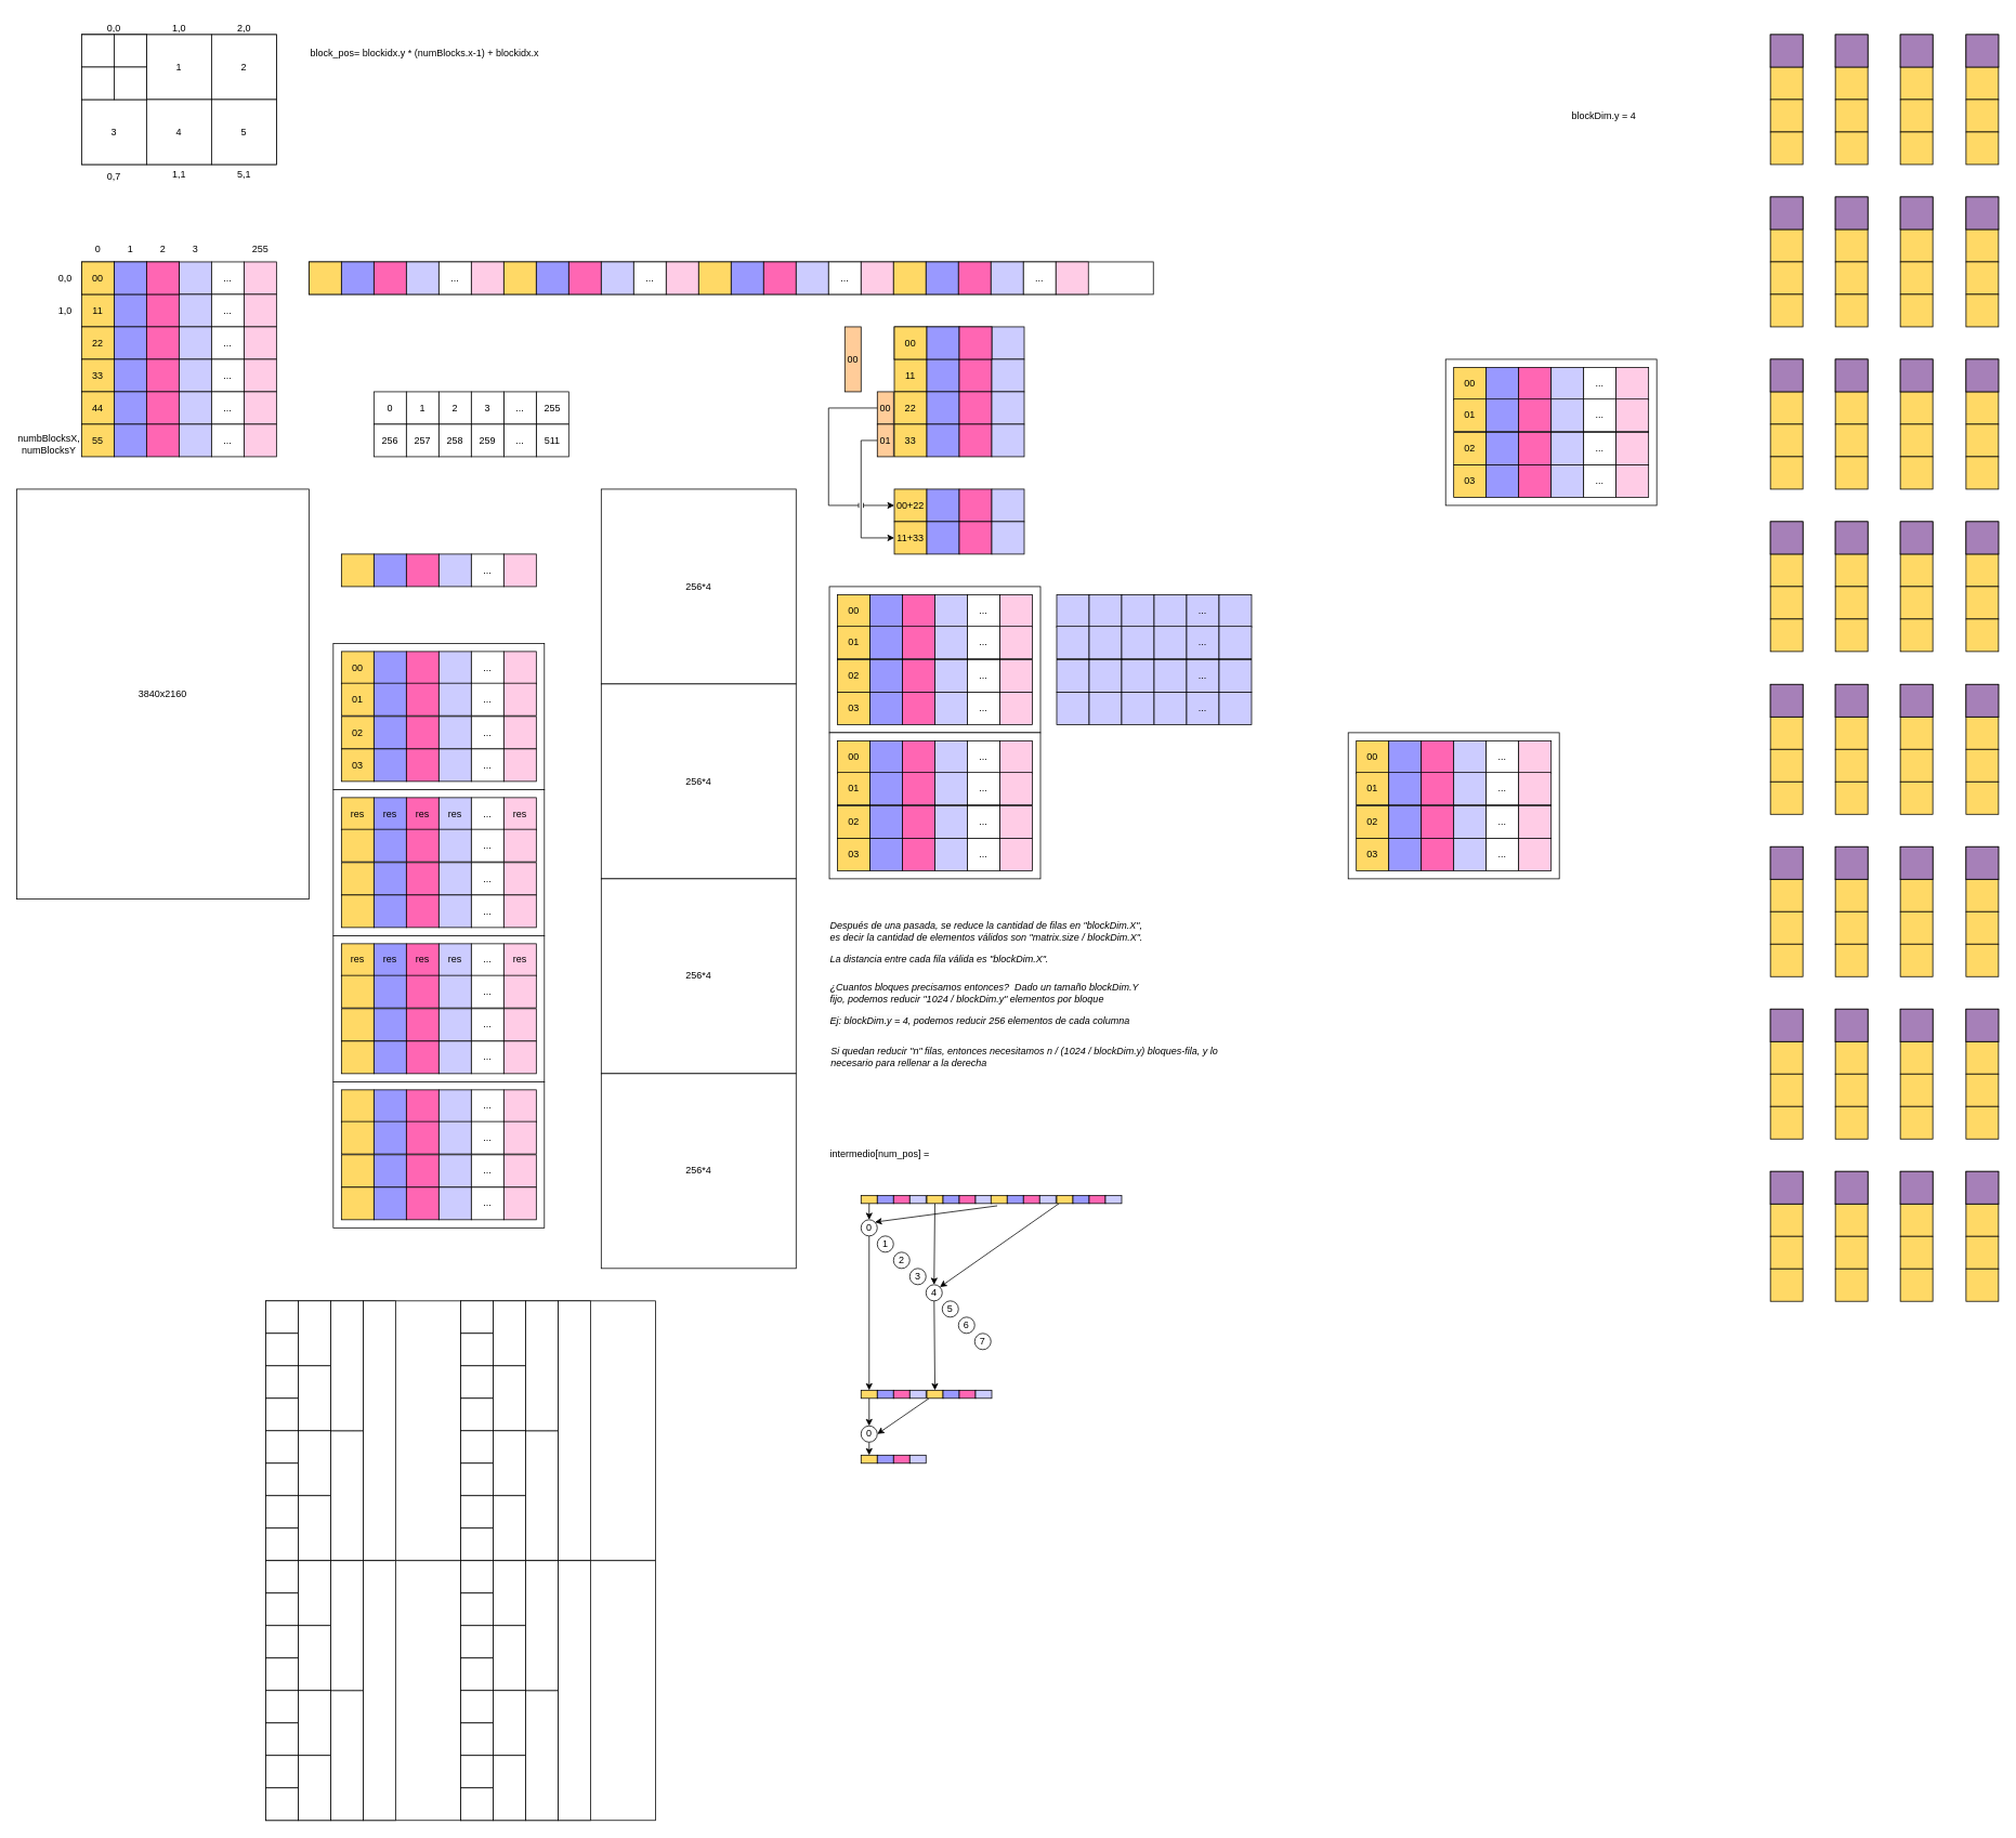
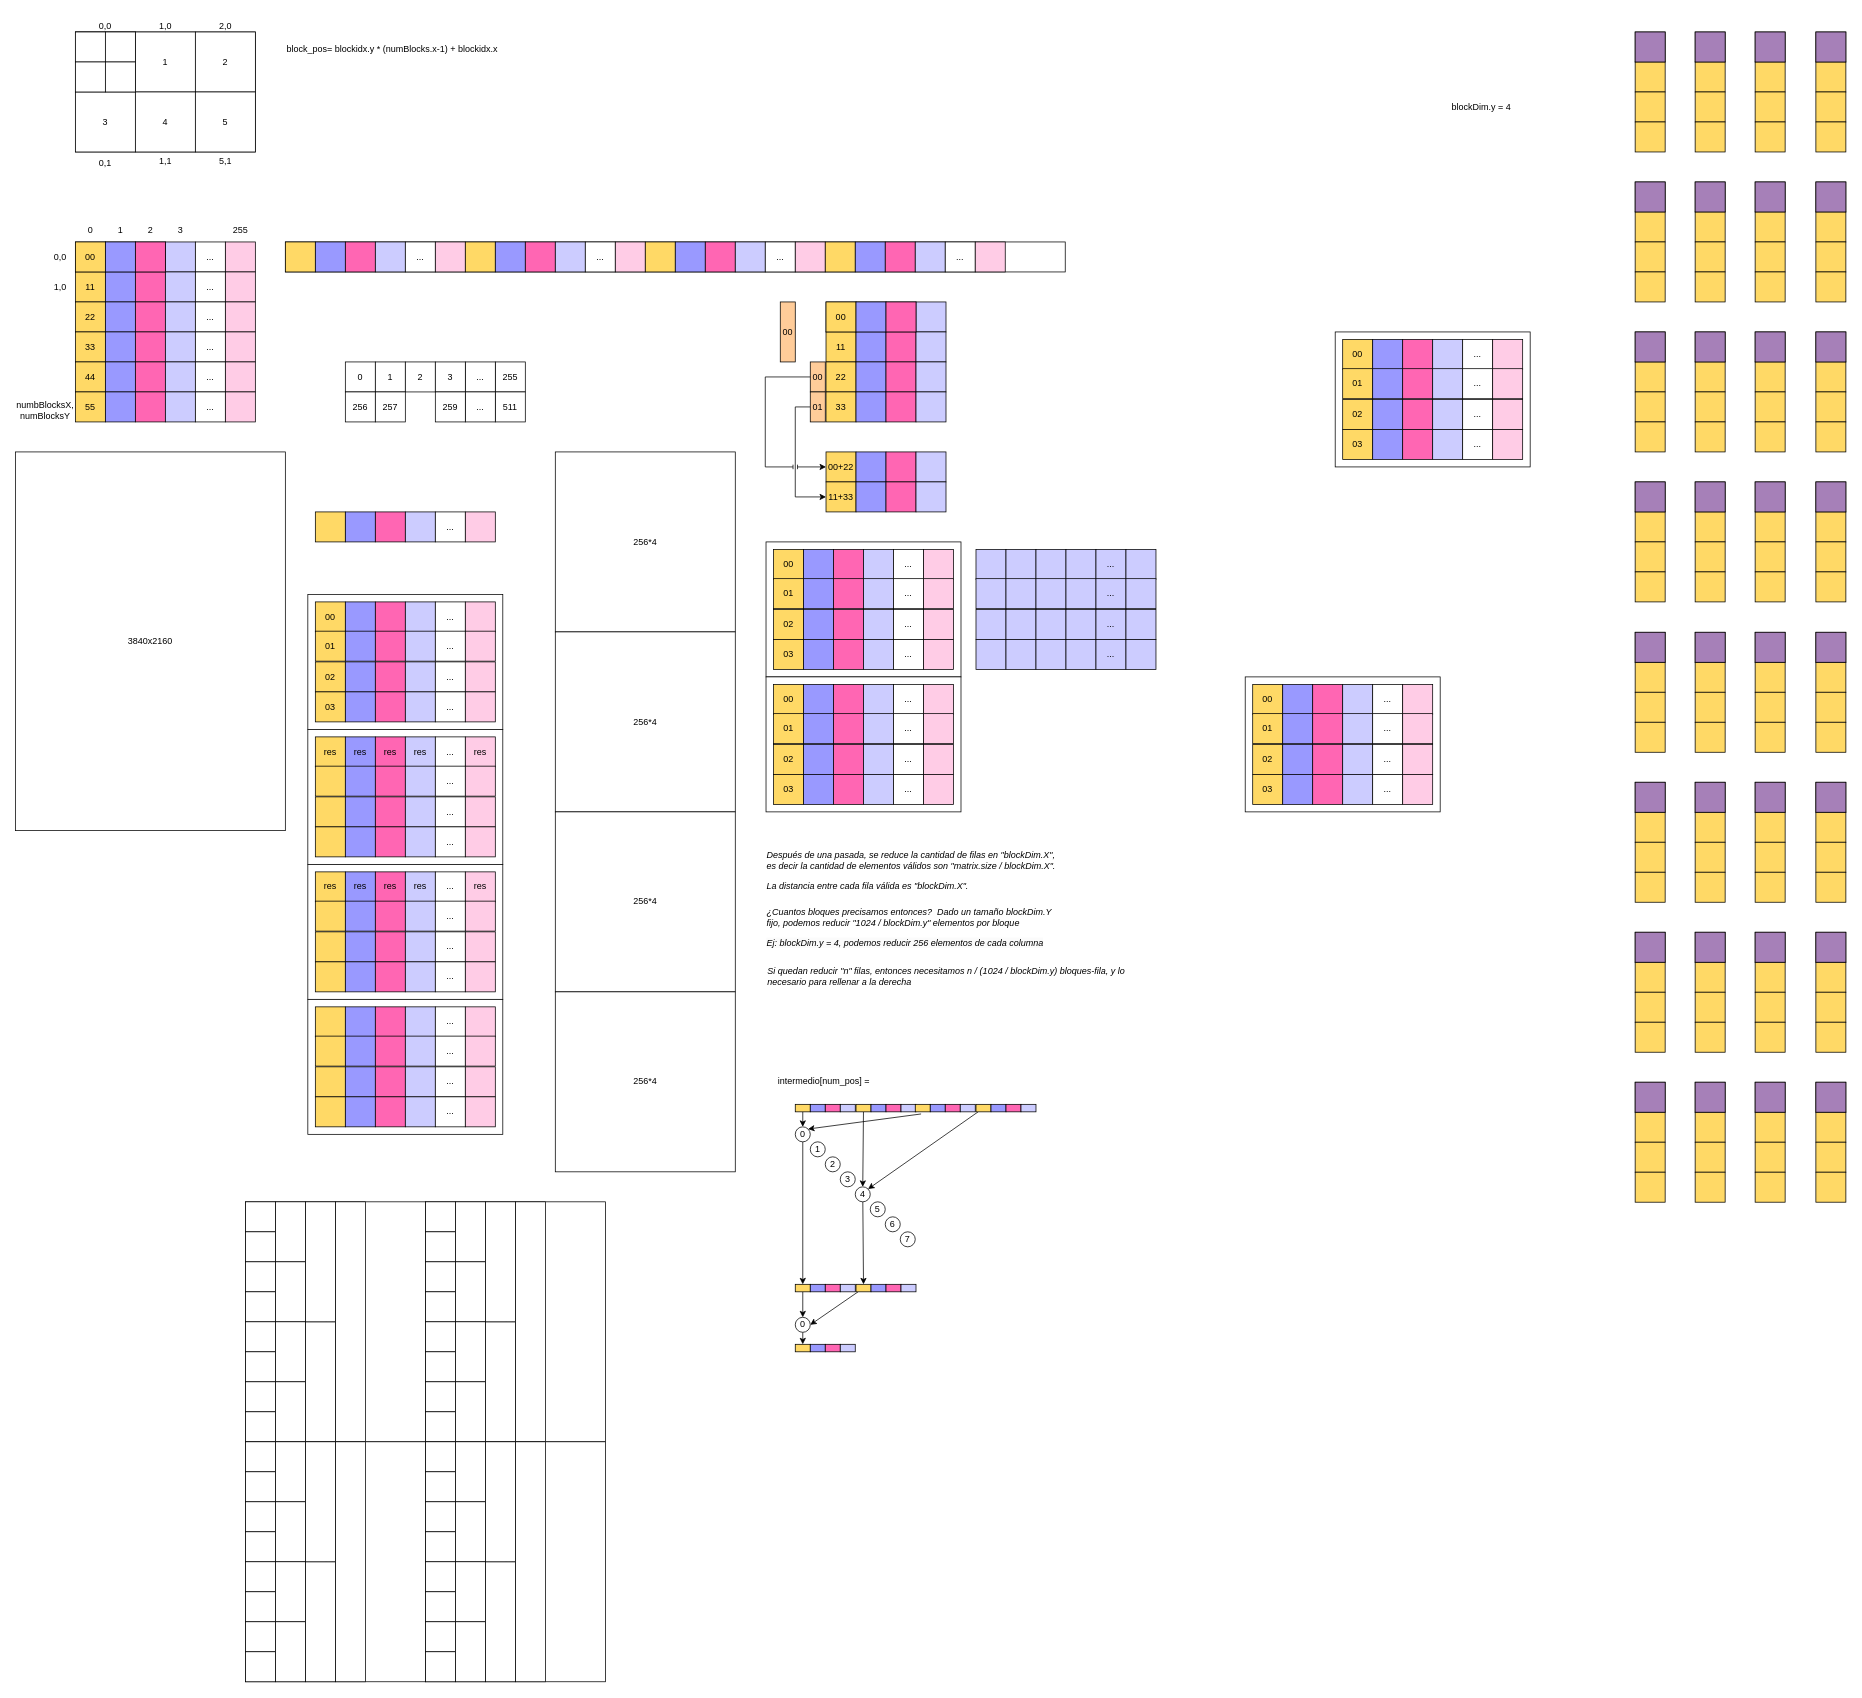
- <mxCell id="64" value="0,7" style="text;html=1;strokeColor=none;fillColor=none;align=center;verticalAlign=middle;whiteSpace=wrap;rounded=0;" parent="1" vertex="1"><mxGeometry x="110" y="202" width="60" height="30" as="geometry" /></mxCell>
+ <mxCell id="64" value="0,1" style="text;html=1;strokeColor=none;fillColor=none;align=center;verticalAlign=middle;whiteSpace=wrap;rounded=0;" parent="1" vertex="1"><mxGeometry x="110" y="202" width="60" height="30" as="geometry" /></mxCell>
- <mxCell id="98" value="258" style="rounded=0;whiteSpace=wrap;html=1;" parent="95" vertex="1"><mxGeometry x="80" width="40" height="40" as="geometry" /></mxCell>
- <mxCell id="496" value="intermedio[num_pos] =" style="text;html=1;strokeColor=none;fillColor=none;align=left;verticalAlign=middle;whiteSpace=wrap;rounded=0;" parent="1" vertex="1"><mxGeometry x="1020" y="1402" width="440" height="40" as="geometry" /></mxCell>
+ <mxCell id="496" value="intermedio[num_pos] =" style="text;html=1;strokeColor=none;fillColor=none;align=left;verticalAlign=middle;whiteSpace=wrap;rounded=0;" parent="1" vertex="1"><mxGeometry x="1035" y="1422" width="440" height="40" as="geometry" /></mxCell>
